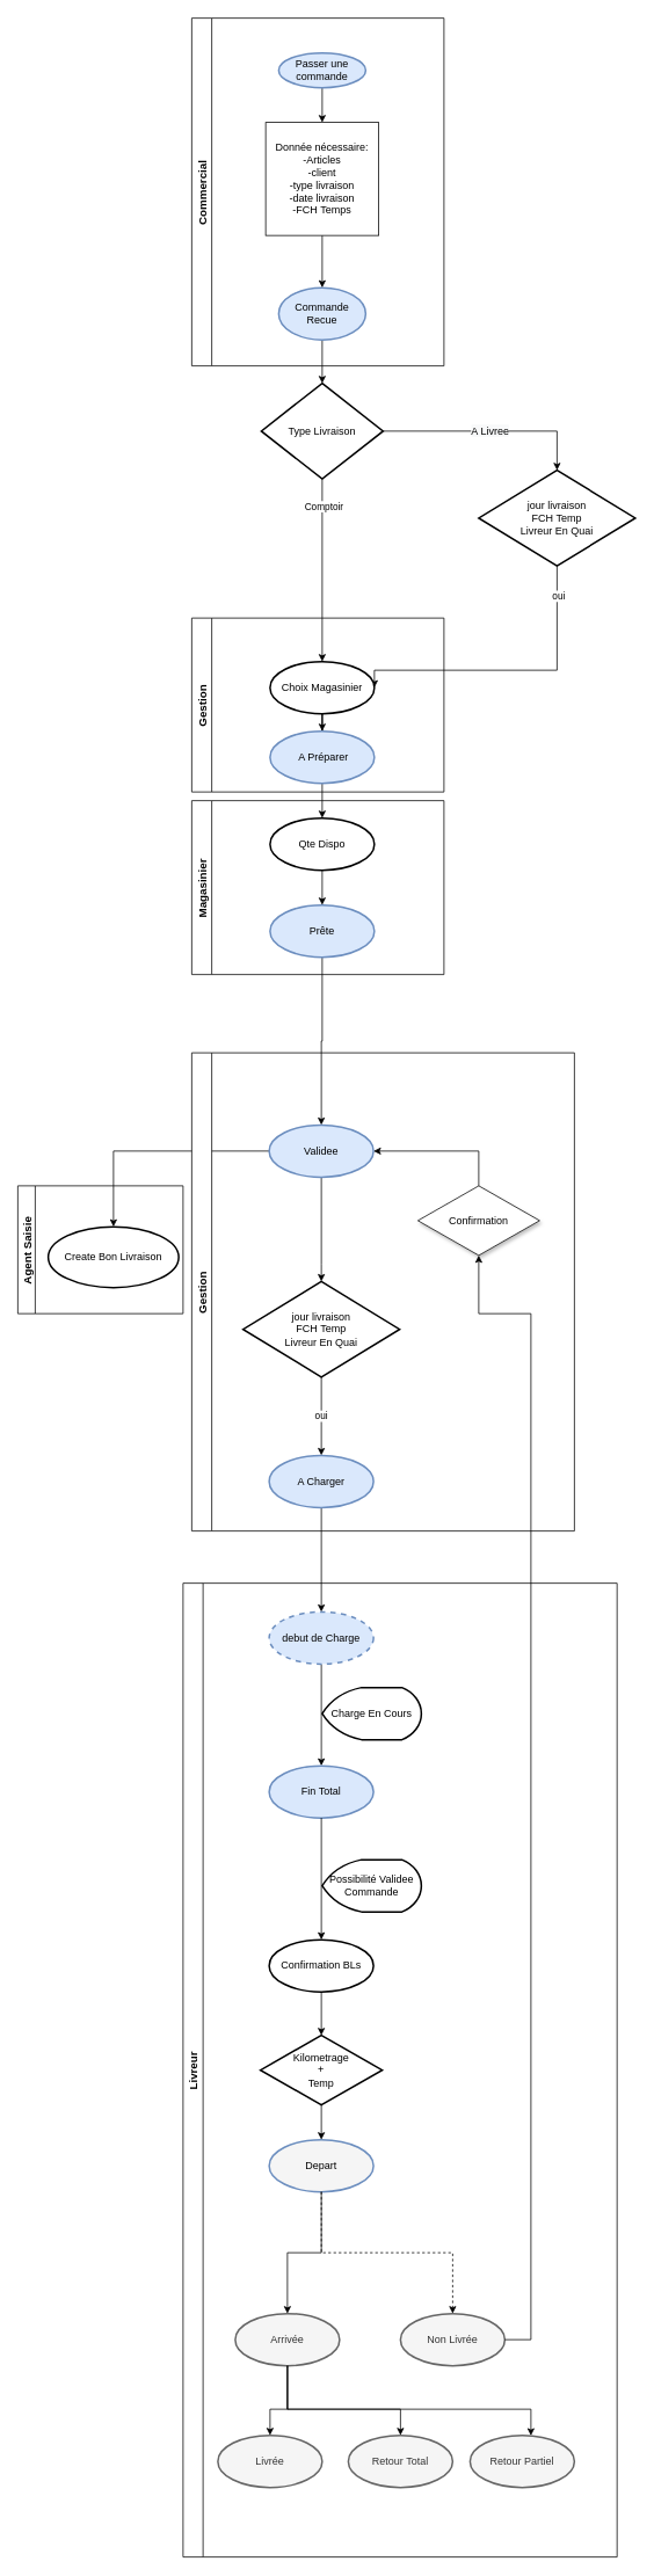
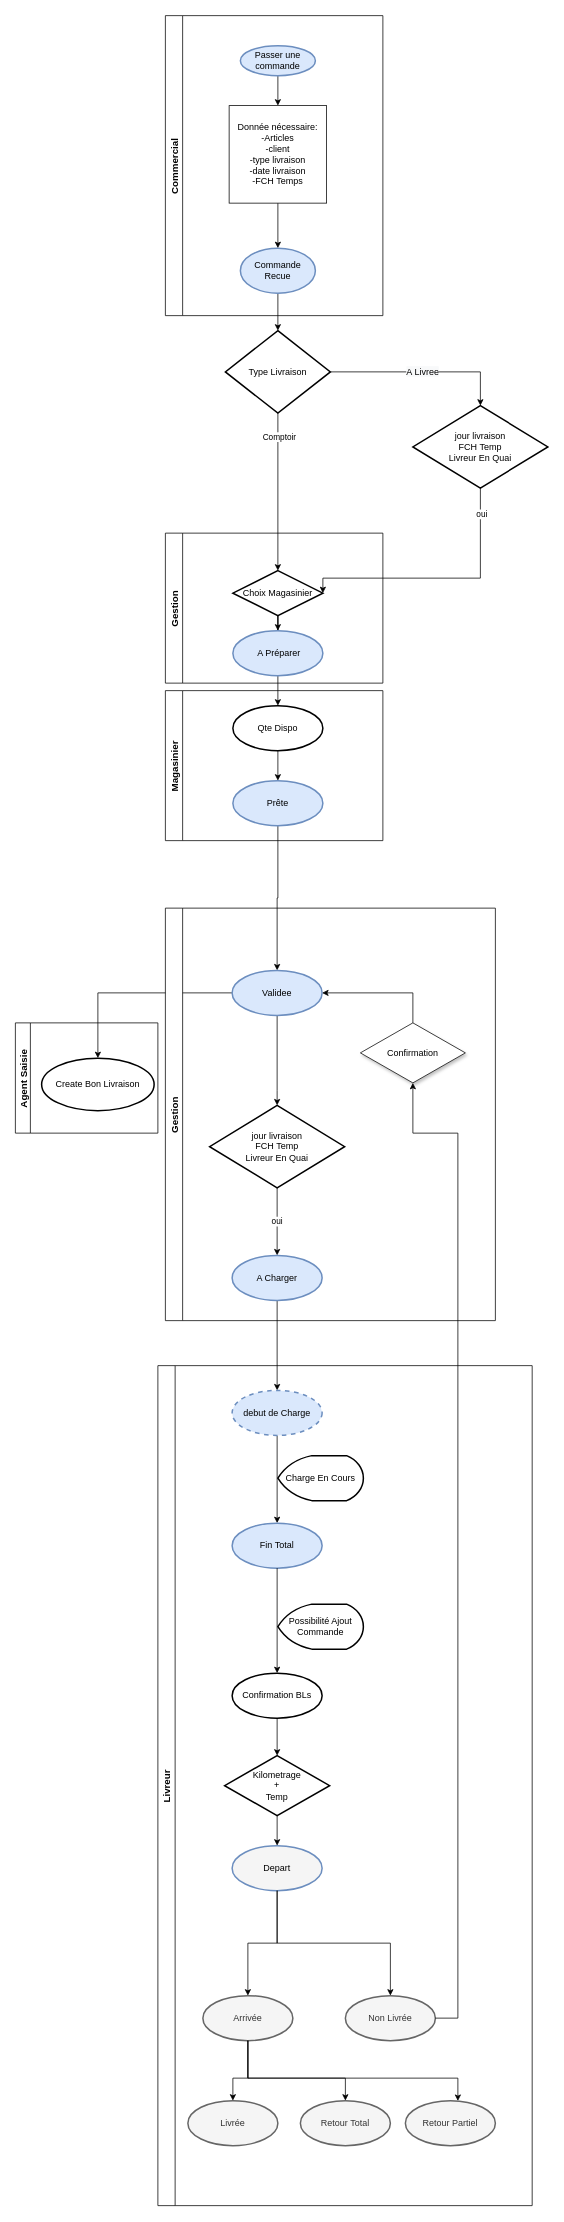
- <mxCell id="36" value="Choix Magasinier" style="ellipse;whiteSpace=wrap;html=1;strokeWidth=2;" vertex="1" parent="35"><mxGeometry x="90" y="50" width="120" height="60" as="geometry" /></mxCell>
+ <mxCell id="36" value="Choix Magasinier" style="rhombus;whiteSpace=wrap;html=1;strokeWidth=2;" vertex="1" parent="35"><mxGeometry x="90" y="50" width="120" height="60" as="geometry" /></mxCell>
- <mxCell id="41" value="Possibilité Validee Commande" style="strokeWidth=2;html=1;shape=mxgraph.flowchart.display;whiteSpace=wrap;" vertex="1" parent="39"><mxGeometry x="160" y="318" width="114" height="60" as="geometry" /></mxCell>
+ <mxCell id="41" value="Possibilité Ajout Commande" style="strokeWidth=2;html=1;shape=mxgraph.flowchart.display;whiteSpace=wrap;" vertex="1" parent="39"><mxGeometry x="160" y="318" width="114" height="60" as="geometry" /></mxCell>
- <mxCell id="56" value="" style="edgeStyle=orthogonalEdgeStyle;rounded=0;orthogonalLoop=1;jettySize=auto;html=1;entryX=0.5;entryY=0;entryDx=0;entryDy=0;exitX=0.5;exitY=1;exitDx=0;exitDy=0;dashed=1;" edge="1" parent="39" source="55" target="43"><mxGeometry relative="1" as="geometry"><Array as="points"><mxPoint x="159" y="770" /><mxPoint x="310" y="770" /></Array><mxPoint x="170" y="750" as="sourcePoint" /></mxGeometry></mxCell>
+ <mxCell id="56" value="" style="edgeStyle=orthogonalEdgeStyle;rounded=0;orthogonalLoop=1;jettySize=auto;html=1;entryX=0.5;entryY=0;entryDx=0;entryDy=0;exitX=0.5;exitY=1;exitDx=0;exitDy=0;" edge="1" parent="39" source="55" target="43"><mxGeometry relative="1" as="geometry"><Array as="points"><mxPoint x="159" y="770" /><mxPoint x="310" y="770" /></Array><mxPoint x="170" y="750" as="sourcePoint" /></mxGeometry></mxCell>
